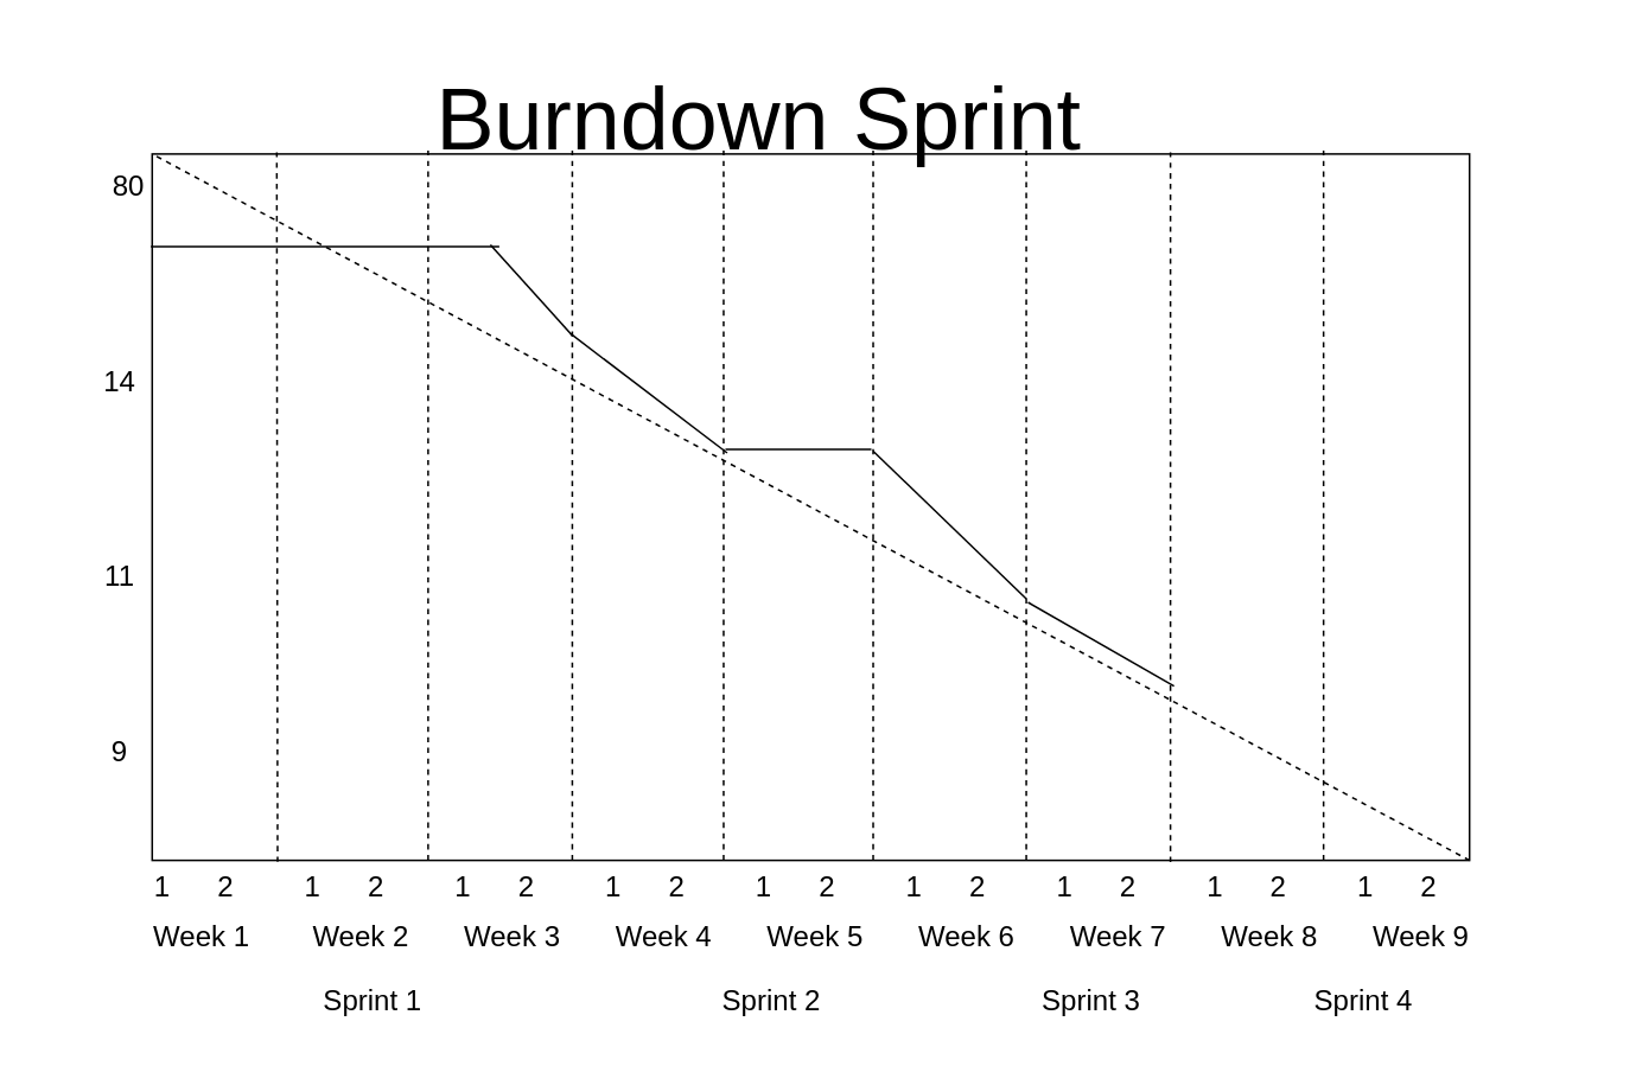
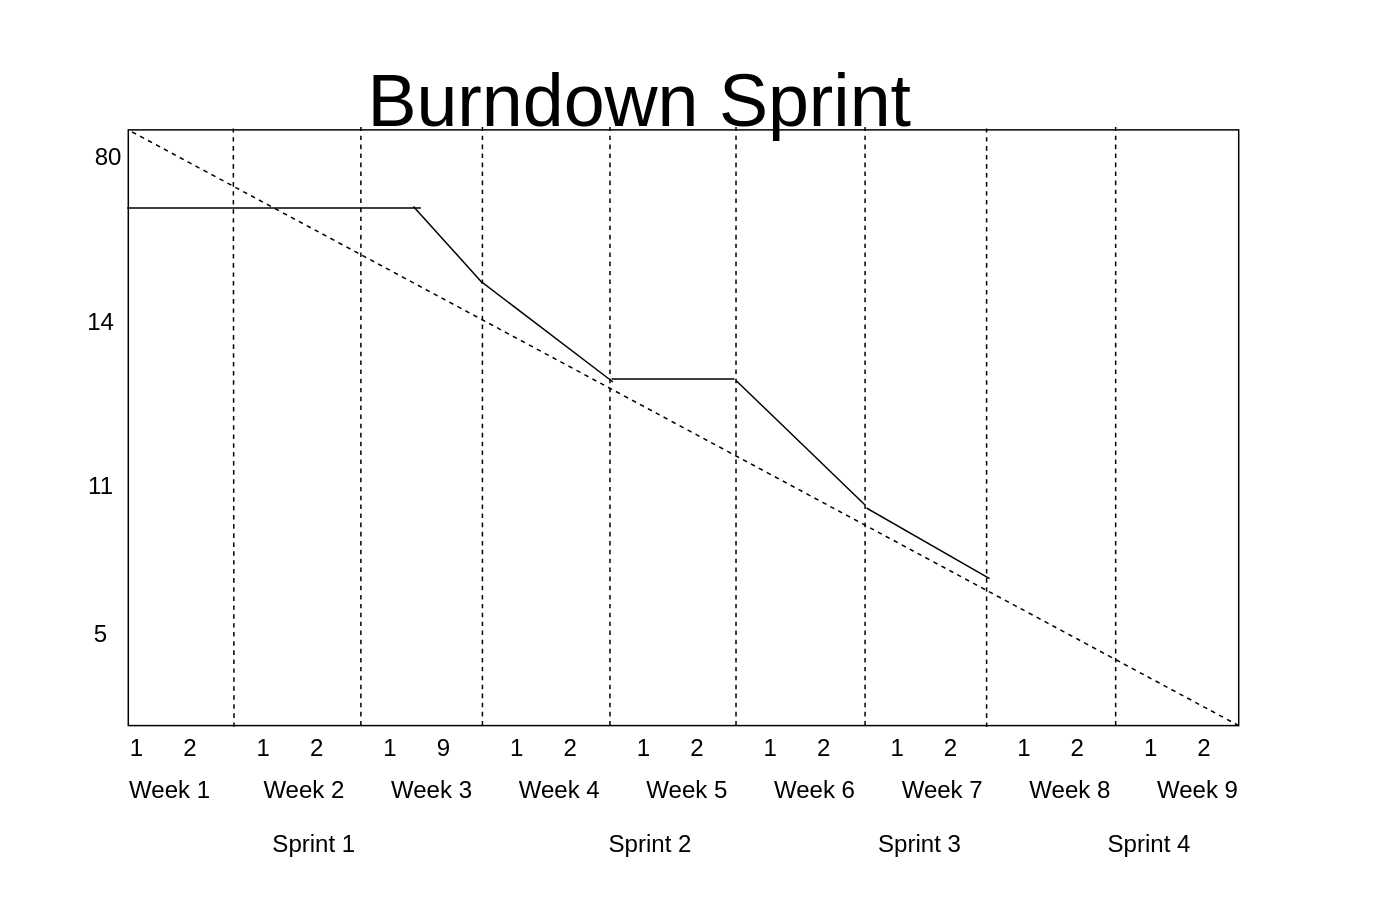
- <mxCell id="15" value="9" style="text;html=1;strokeColor=none;fillColor=none;align=center;verticalAlign=middle;whiteSpace=wrap;rounded=0;fontSize=16;" vertex="1" parent="1"><mxGeometry x="37" y="411" width="60" height="21" as="geometry" /></mxCell>
+ <mxCell id="15" value="5" style="text;html=1;strokeColor=none;fillColor=none;align=center;verticalAlign=middle;whiteSpace=wrap;rounded=0;fontSize=16;" vertex="1" parent="1"><mxGeometry x="37" y="411" width="60" height="21" as="geometry" /></mxCell>
- <mxCell id="4" value="1&amp;nbsp; &amp;nbsp; &amp;nbsp; 2&amp;nbsp; &amp;nbsp; &amp;nbsp; &amp;nbsp; &amp;nbsp;1&amp;nbsp; &amp;nbsp; &amp;nbsp; 2&amp;nbsp; &amp;nbsp; &amp;nbsp; &amp;nbsp; &amp;nbsp;1&amp;nbsp; &amp;nbsp; &amp;nbsp; 2&amp;nbsp; &amp;nbsp; &amp;nbsp; &amp;nbsp; &amp;nbsp;1&amp;nbsp; &amp;nbsp; &amp;nbsp; 2&amp;nbsp; &amp;nbsp; &amp;nbsp; &amp;nbsp; &amp;nbsp;1&amp;nbsp; &amp;nbsp; &amp;nbsp; 2&amp;nbsp; &amp;nbsp; &amp;nbsp; &amp;nbsp; &amp;nbsp;1&amp;nbsp; &amp;nbsp; &amp;nbsp; 2&amp;nbsp; &amp;nbsp; &amp;nbsp; &amp;nbsp; &amp;nbsp;1&amp;nbsp; &amp;nbsp; &amp;nbsp; 2&amp;nbsp; &amp;nbsp; &amp;nbsp; &amp;nbsp; &amp;nbsp;1&amp;nbsp; &amp;nbsp; &amp;nbsp; 2&amp;nbsp; &amp;nbsp; &amp;nbsp; &amp;nbsp; &amp;nbsp;1&amp;nbsp; &amp;nbsp; &amp;nbsp; 2&amp;nbsp; &amp;nbsp; &amp;nbsp;&amp;nbsp;" style="text;html=1;strokeColor=none;fillColor=none;align=center;verticalAlign=middle;whiteSpace=wrap;rounded=0;fontSize=16;" vertex="1" parent="1"><mxGeometry x="37" y="483" width="846" height="30" as="geometry" /></mxCell>
+ <mxCell id="4" value="1&amp;nbsp; &amp;nbsp; &amp;nbsp; 2&amp;nbsp; &amp;nbsp; &amp;nbsp; &amp;nbsp; &amp;nbsp;1&amp;nbsp; &amp;nbsp; &amp;nbsp; 2&amp;nbsp; &amp;nbsp; &amp;nbsp; &amp;nbsp; &amp;nbsp;1&amp;nbsp; &amp;nbsp; &amp;nbsp; 9&amp;nbsp; &amp;nbsp; &amp;nbsp; &amp;nbsp; &amp;nbsp;1&amp;nbsp; &amp;nbsp; &amp;nbsp; 2&amp;nbsp; &amp;nbsp; &amp;nbsp; &amp;nbsp; &amp;nbsp;1&amp;nbsp; &amp;nbsp; &amp;nbsp; 2&amp;nbsp; &amp;nbsp; &amp;nbsp; &amp;nbsp; &amp;nbsp;1&amp;nbsp; &amp;nbsp; &amp;nbsp; 2&amp;nbsp; &amp;nbsp; &amp;nbsp; &amp;nbsp; &amp;nbsp;1&amp;nbsp; &amp;nbsp; &amp;nbsp; 2&amp;nbsp; &amp;nbsp; &amp;nbsp; &amp;nbsp; &amp;nbsp;1&amp;nbsp; &amp;nbsp; &amp;nbsp; 2&amp;nbsp; &amp;nbsp; &amp;nbsp; &amp;nbsp; &amp;nbsp;1&amp;nbsp; &amp;nbsp; &amp;nbsp; 2&amp;nbsp; &amp;nbsp; &amp;nbsp;&amp;nbsp;" style="text;html=1;strokeColor=none;fillColor=none;align=center;verticalAlign=middle;whiteSpace=wrap;rounded=0;fontSize=16;" vertex="1" parent="1"><mxGeometry x="37" y="483" width="846" height="30" as="geometry" /></mxCell>
